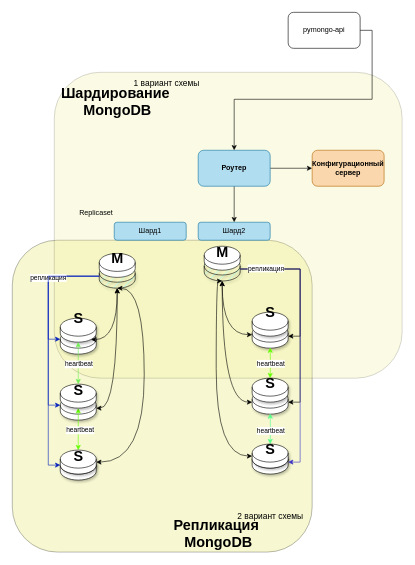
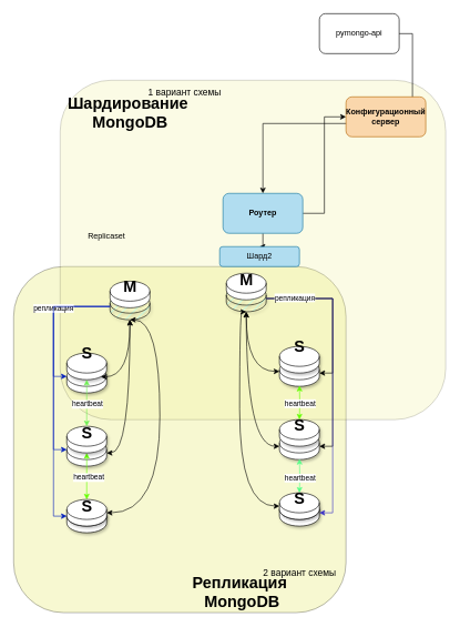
- <mxCell id="8" value="&lt;b&gt;Роутер&lt;/b&gt;" style="rounded=1;whiteSpace=wrap;html=1;fillColor=#b1ddf0;strokeColor=#10739e;" parent="1" vertex="1"><mxGeometry x="330" y="250" width="120" height="60" as="geometry" /></mxCell>
+ <mxCell id="8" value="&lt;b&gt;Роутер&lt;/b&gt;" style="rounded=1;whiteSpace=wrap;html=1;fillColor=#b1ddf0;strokeColor=#10739e;" parent="1" vertex="1"><mxGeometry x="335" y="290" width="120" height="60" as="geometry" /></mxCell>
- <mxCell id="11" value="&lt;b&gt;Конфигурационный сервер&lt;/b&gt;" style="rounded=1;whiteSpace=wrap;html=1;fillColor=#fad7ac;strokeColor=#b46504;" parent="1" vertex="1"><mxGeometry x="520" y="250" width="120" height="60" as="geometry" /></mxCell>
+ <mxCell id="11" value="&lt;b&gt;Конфигурационный сервер&lt;/b&gt;" style="rounded=1;whiteSpace=wrap;html=1;fillColor=#fad7ac;strokeColor=#b46504;" parent="1" vertex="1"><mxGeometry x="520" y="145" width="120" height="60" as="geometry" /></mxCell>
- <mxCell id="9" value="Шард1" style="rounded=1;whiteSpace=wrap;html=1;fillColor=#b1ddf0;strokeColor=#10739e;" parent="1" vertex="1"><mxGeometry x="190" y="370" width="120" height="30" as="geometry" /></mxCell>
